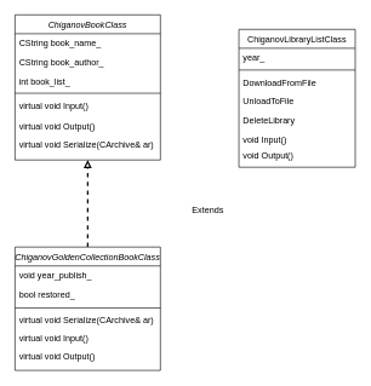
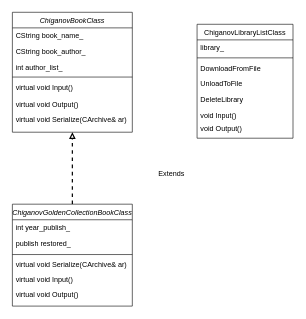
- <mxCell id="11" value="year_" style="text;align=left;verticalAlign=top;spacingLeft=4;spacingRight=4;overflow=hidden;rotatable=0;points=[[0,0.5],[1,0.5]];portConstraint=eastwest;" vertex="1" parent="10"><mxGeometry y="26" width="160" height="26" as="geometry" /></mxCell>
+ <mxCell id="11" value="library_" style="text;align=left;verticalAlign=top;spacingLeft=4;spacingRight=4;overflow=hidden;rotatable=0;points=[[0,0.5],[1,0.5]];portConstraint=eastwest;" vertex="1" parent="10"><mxGeometry y="26" width="160" height="26" as="geometry" /></mxCell>
- <mxCell id="5" value="int book_list_" style="text;align=left;verticalAlign=top;spacingLeft=4;spacingRight=4;overflow=hidden;rotatable=0;points=[[0,0.5],[1,0.5]];portConstraint=eastwest;rounded=0;shadow=0;html=0;" vertex="1" parent="2"><mxGeometry y="78" width="200" height="26" as="geometry" /></mxCell>
+ <mxCell id="5" value="int author_list_" style="text;align=left;verticalAlign=top;spacingLeft=4;spacingRight=4;overflow=hidden;rotatable=0;points=[[0,0.5],[1,0.5]];portConstraint=eastwest;rounded=0;shadow=0;html=0;" vertex="1" parent="2"><mxGeometry y="78" width="200" height="26" as="geometry" /></mxCell>
- <mxCell id="20" value="void year_publish_" style="text;align=left;verticalAlign=top;spacingLeft=4;spacingRight=4;overflow=hidden;rotatable=0;points=[[0,0.5],[1,0.5]];portConstraint=eastwest;" vertex="1" parent="19"><mxGeometry y="26" width="200" height="26" as="geometry" /></mxCell>
+ <mxCell id="20" value="int year_publish_" style="text;align=left;verticalAlign=top;spacingLeft=4;spacingRight=4;overflow=hidden;rotatable=0;points=[[0,0.5],[1,0.5]];portConstraint=eastwest;" vertex="1" parent="19"><mxGeometry y="26" width="200" height="26" as="geometry" /></mxCell>
- <mxCell id="21" value="bool restored_" style="text;align=left;verticalAlign=top;spacingLeft=4;spacingRight=4;overflow=hidden;rotatable=0;points=[[0,0.5],[1,0.5]];portConstraint=eastwest;rounded=0;shadow=0;html=0;" vertex="1" parent="19"><mxGeometry y="52" width="200" height="28" as="geometry" /></mxCell>
+ <mxCell id="21" value="publish restored_" style="text;align=left;verticalAlign=top;spacingLeft=4;spacingRight=4;overflow=hidden;rotatable=0;points=[[0,0.5],[1,0.5]];portConstraint=eastwest;rounded=0;shadow=0;html=0;" vertex="1" parent="19"><mxGeometry y="52" width="200" height="28" as="geometry" /></mxCell>
